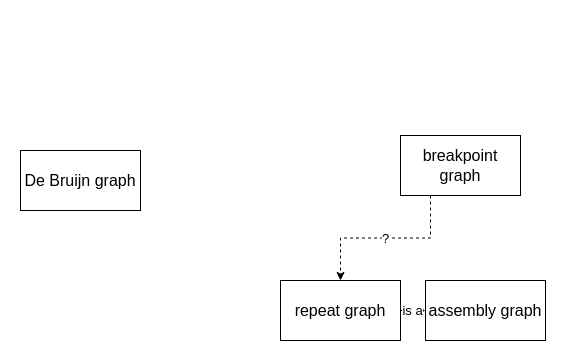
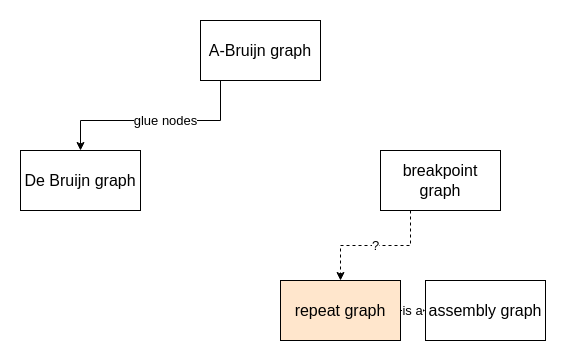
+ <mxCell id="3" value="A-Bruijn graph" style="rounded=0;whiteSpace=wrap;html=1;fontSize=16;" vertex="1" parent="1"><mxGeometry x="200" y="20" width="120" height="60" as="geometry" /></mxCell>
+ <mxCell id="2" value="glue nodes" style="edgeStyle=orthogonalEdgeStyle;rounded=0;orthogonalLoop=1;jettySize=auto;html=1;exitX=0;exitY=1;exitDx=0;exitDy=0;fontSize=13;" edge="1" parent="1" source="3" target="4"><mxGeometry relative="1" as="geometry"><Array as="points"><mxPoint x="220" y="80" /><mxPoint x="220" y="120" /><mxPoint x="80" y="120" /></Array></mxGeometry></mxCell>
- <mxCell id="7" value="breakpoint graph" style="rounded=0;whiteSpace=wrap;html=1;fontSize=16;" vertex="1" parent="1"><mxGeometry x="400" y="135" width="120" height="60" as="geometry" /></mxCell>
+ <mxCell id="7" value="breakpoint graph" style="rounded=0;whiteSpace=wrap;html=1;fontSize=16;" vertex="1" parent="1"><mxGeometry x="380" y="150" width="120" height="60" as="geometry" /></mxCell>
- <mxCell id="9" value="repeat graph" style="rounded=0;whiteSpace=wrap;html=1;fontSize=16;" vertex="1" parent="1"><mxGeometry x="280" y="280" width="120" height="60" as="geometry" /></mxCell>
+ <mxCell id="9" value="repeat graph" style="rounded=0;whiteSpace=wrap;html=1;fontSize=16;fillColor=#ffe6cc;" vertex="1" parent="1"><mxGeometry x="280" y="280" width="120" height="60" as="geometry" /></mxCell>
